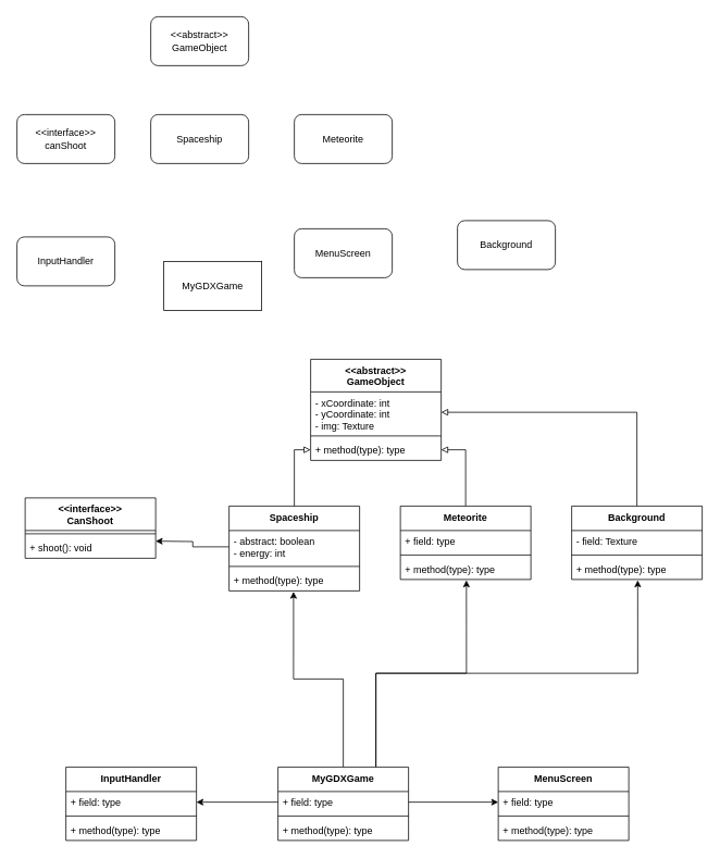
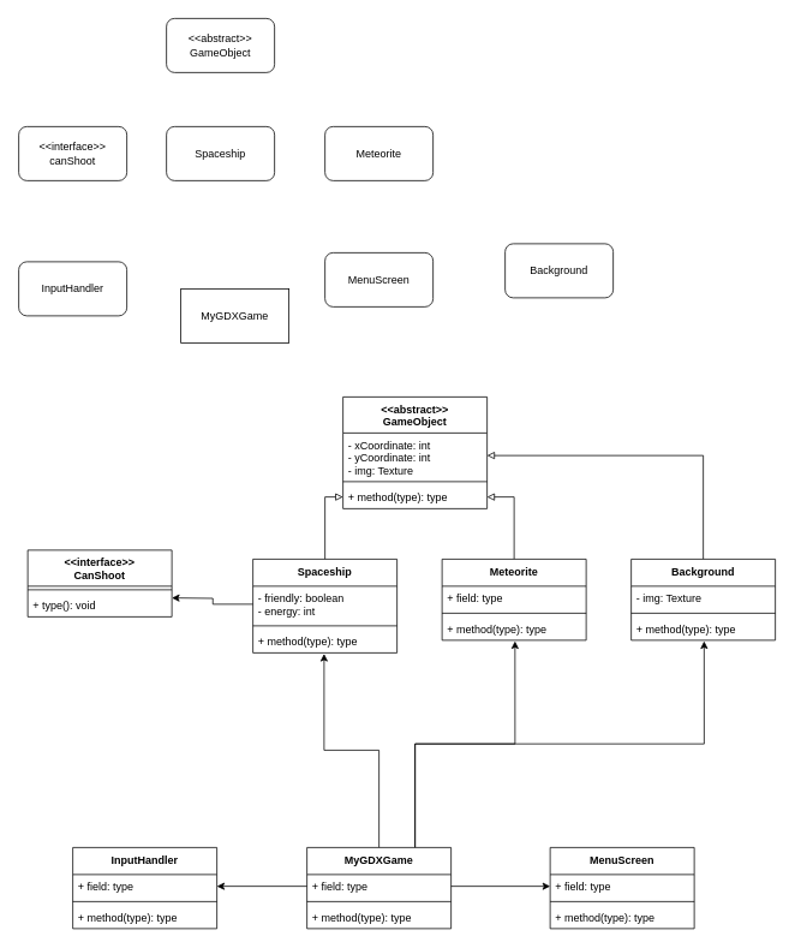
- <mxCell id="32" value="- abstract: boolean&#10;- energy: int" style="text;strokeColor=none;fillColor=none;align=left;verticalAlign=top;spacingLeft=4;spacingRight=4;overflow=hidden;rotatable=0;points=[[0,0.5],[1,0.5]];portConstraint=eastwest;" vertex="1" parent="31"><mxGeometry y="30" width="160" height="40" as="geometry" /></mxCell>
+ <mxCell id="32" value="- friendly: boolean&#10;- energy: int" style="text;strokeColor=none;fillColor=none;align=left;verticalAlign=top;spacingLeft=4;spacingRight=4;overflow=hidden;rotatable=0;points=[[0,0.5],[1,0.5]];portConstraint=eastwest;" vertex="1" parent="31"><mxGeometry y="30" width="160" height="40" as="geometry" /></mxCell>
- <mxCell id="40" value="- field: Texture" style="text;strokeColor=none;fillColor=none;align=left;verticalAlign=top;spacingLeft=4;spacingRight=4;overflow=hidden;rotatable=0;points=[[0,0.5],[1,0.5]];portConstraint=eastwest;" vertex="1" parent="39"><mxGeometry y="30" width="160" height="26" as="geometry" /></mxCell>
+ <mxCell id="40" value="- img: Texture" style="text;strokeColor=none;fillColor=none;align=left;verticalAlign=top;spacingLeft=4;spacingRight=4;overflow=hidden;rotatable=0;points=[[0,0.5],[1,0.5]];portConstraint=eastwest;" vertex="1" parent="39"><mxGeometry y="30" width="160" height="26" as="geometry" /></mxCell>
- <mxCell id="45" value="+ shoot(): void" style="text;strokeColor=none;fillColor=none;align=left;verticalAlign=top;spacingLeft=4;spacingRight=4;overflow=hidden;rotatable=0;points=[[0,0.5],[1,0.5]];portConstraint=eastwest;" vertex="1" parent="43"><mxGeometry y="48" width="160" height="26" as="geometry" /></mxCell>
+ <mxCell id="45" value="+ type(): void" style="text;strokeColor=none;fillColor=none;align=left;verticalAlign=top;spacingLeft=4;spacingRight=4;overflow=hidden;rotatable=0;points=[[0,0.5],[1,0.5]];portConstraint=eastwest;" vertex="1" parent="43"><mxGeometry y="48" width="160" height="26" as="geometry" /></mxCell>
